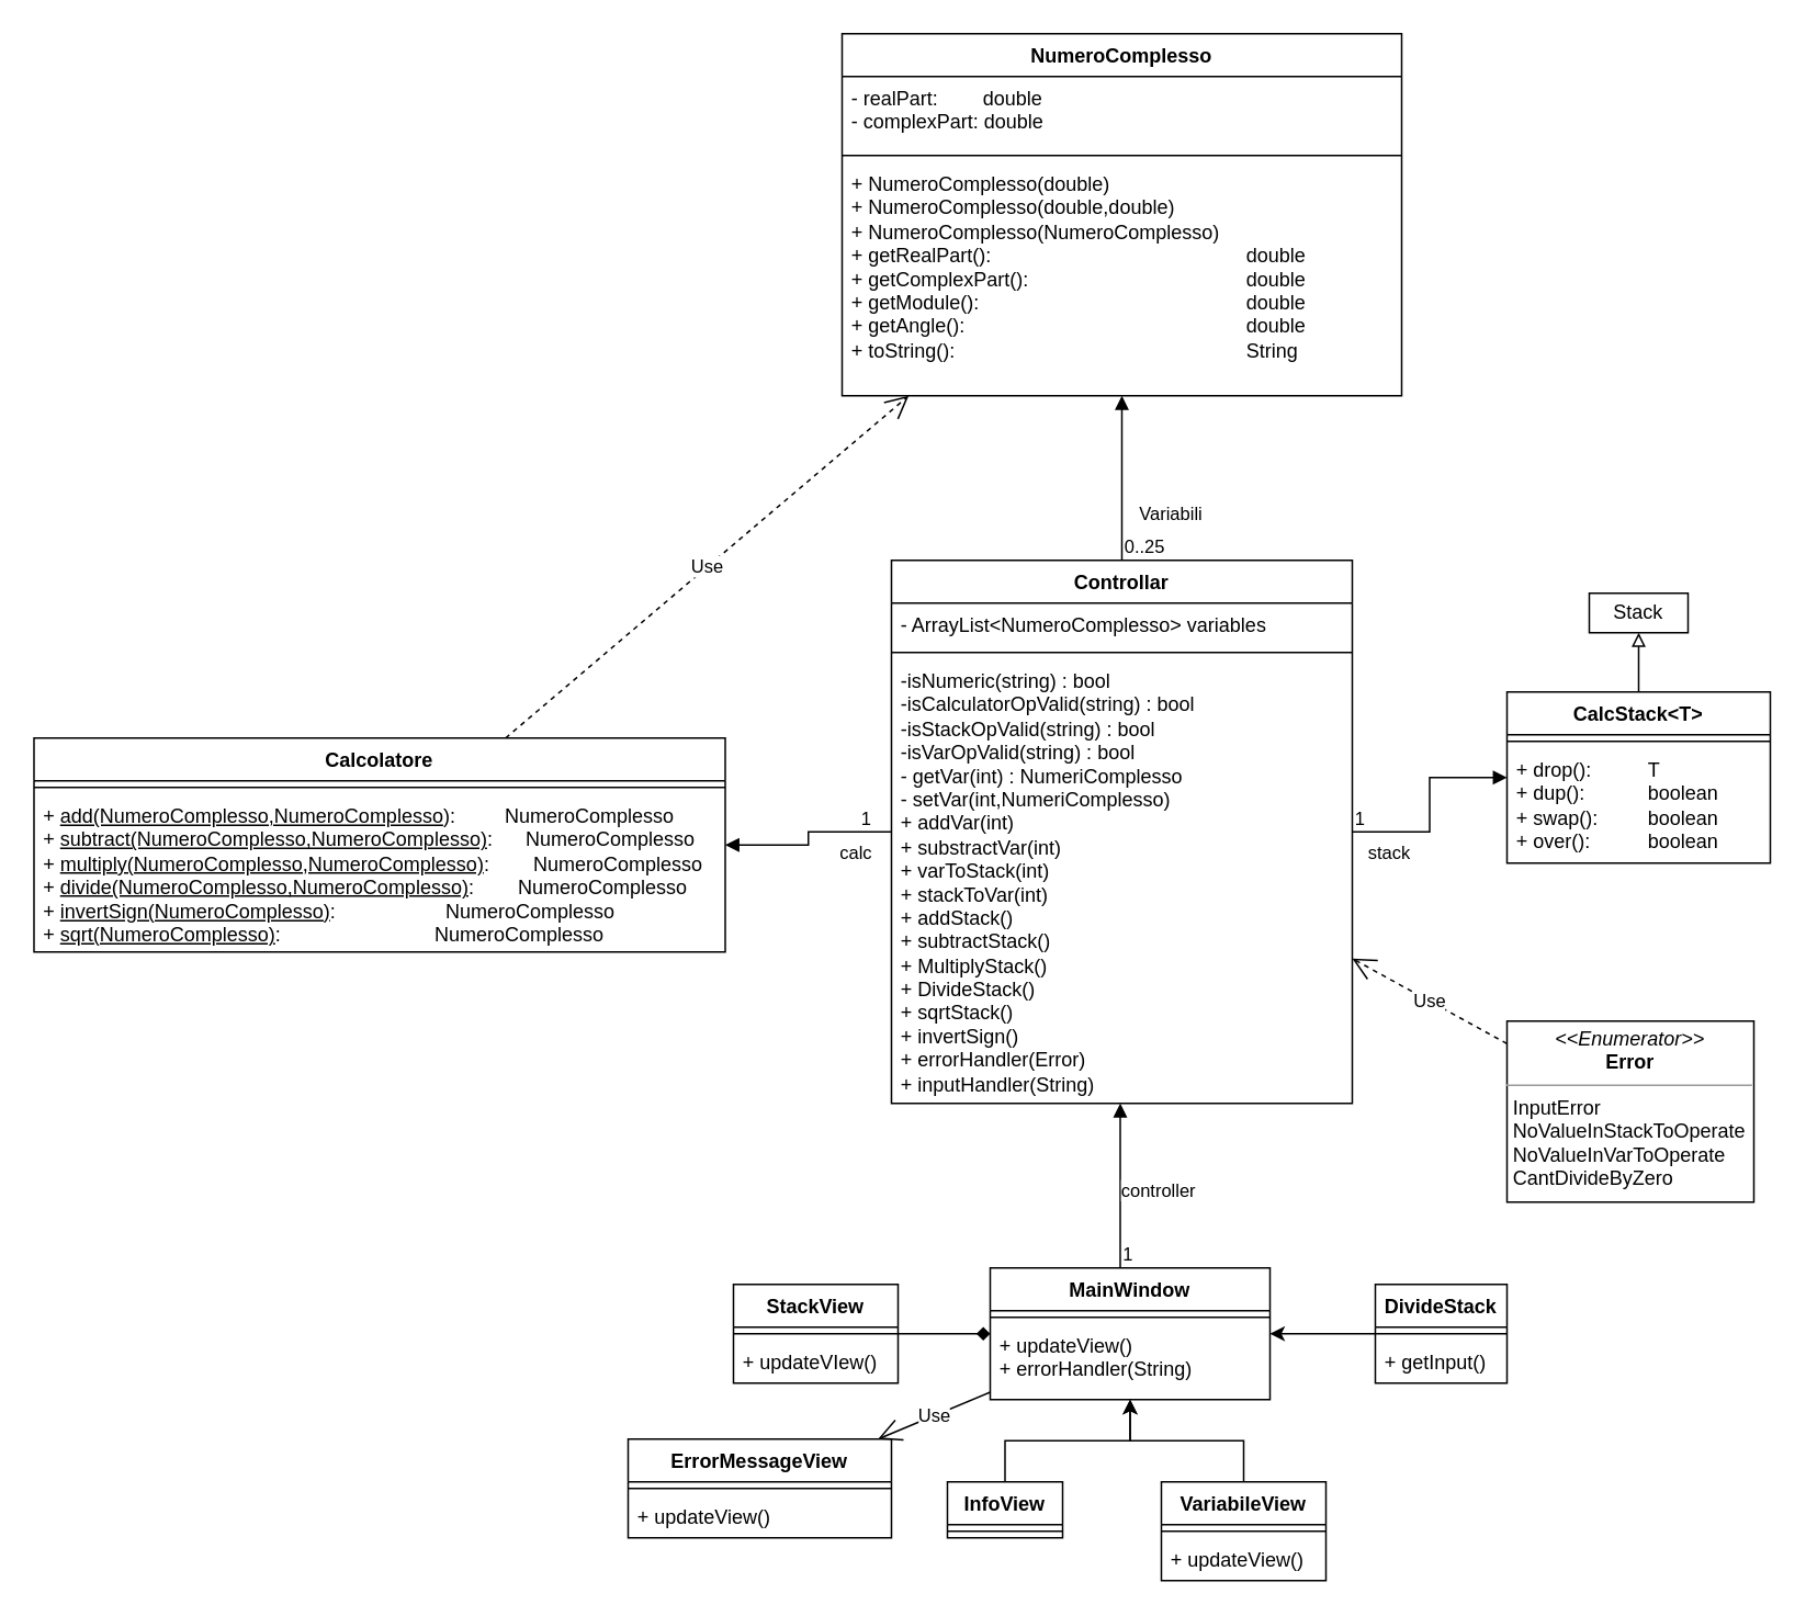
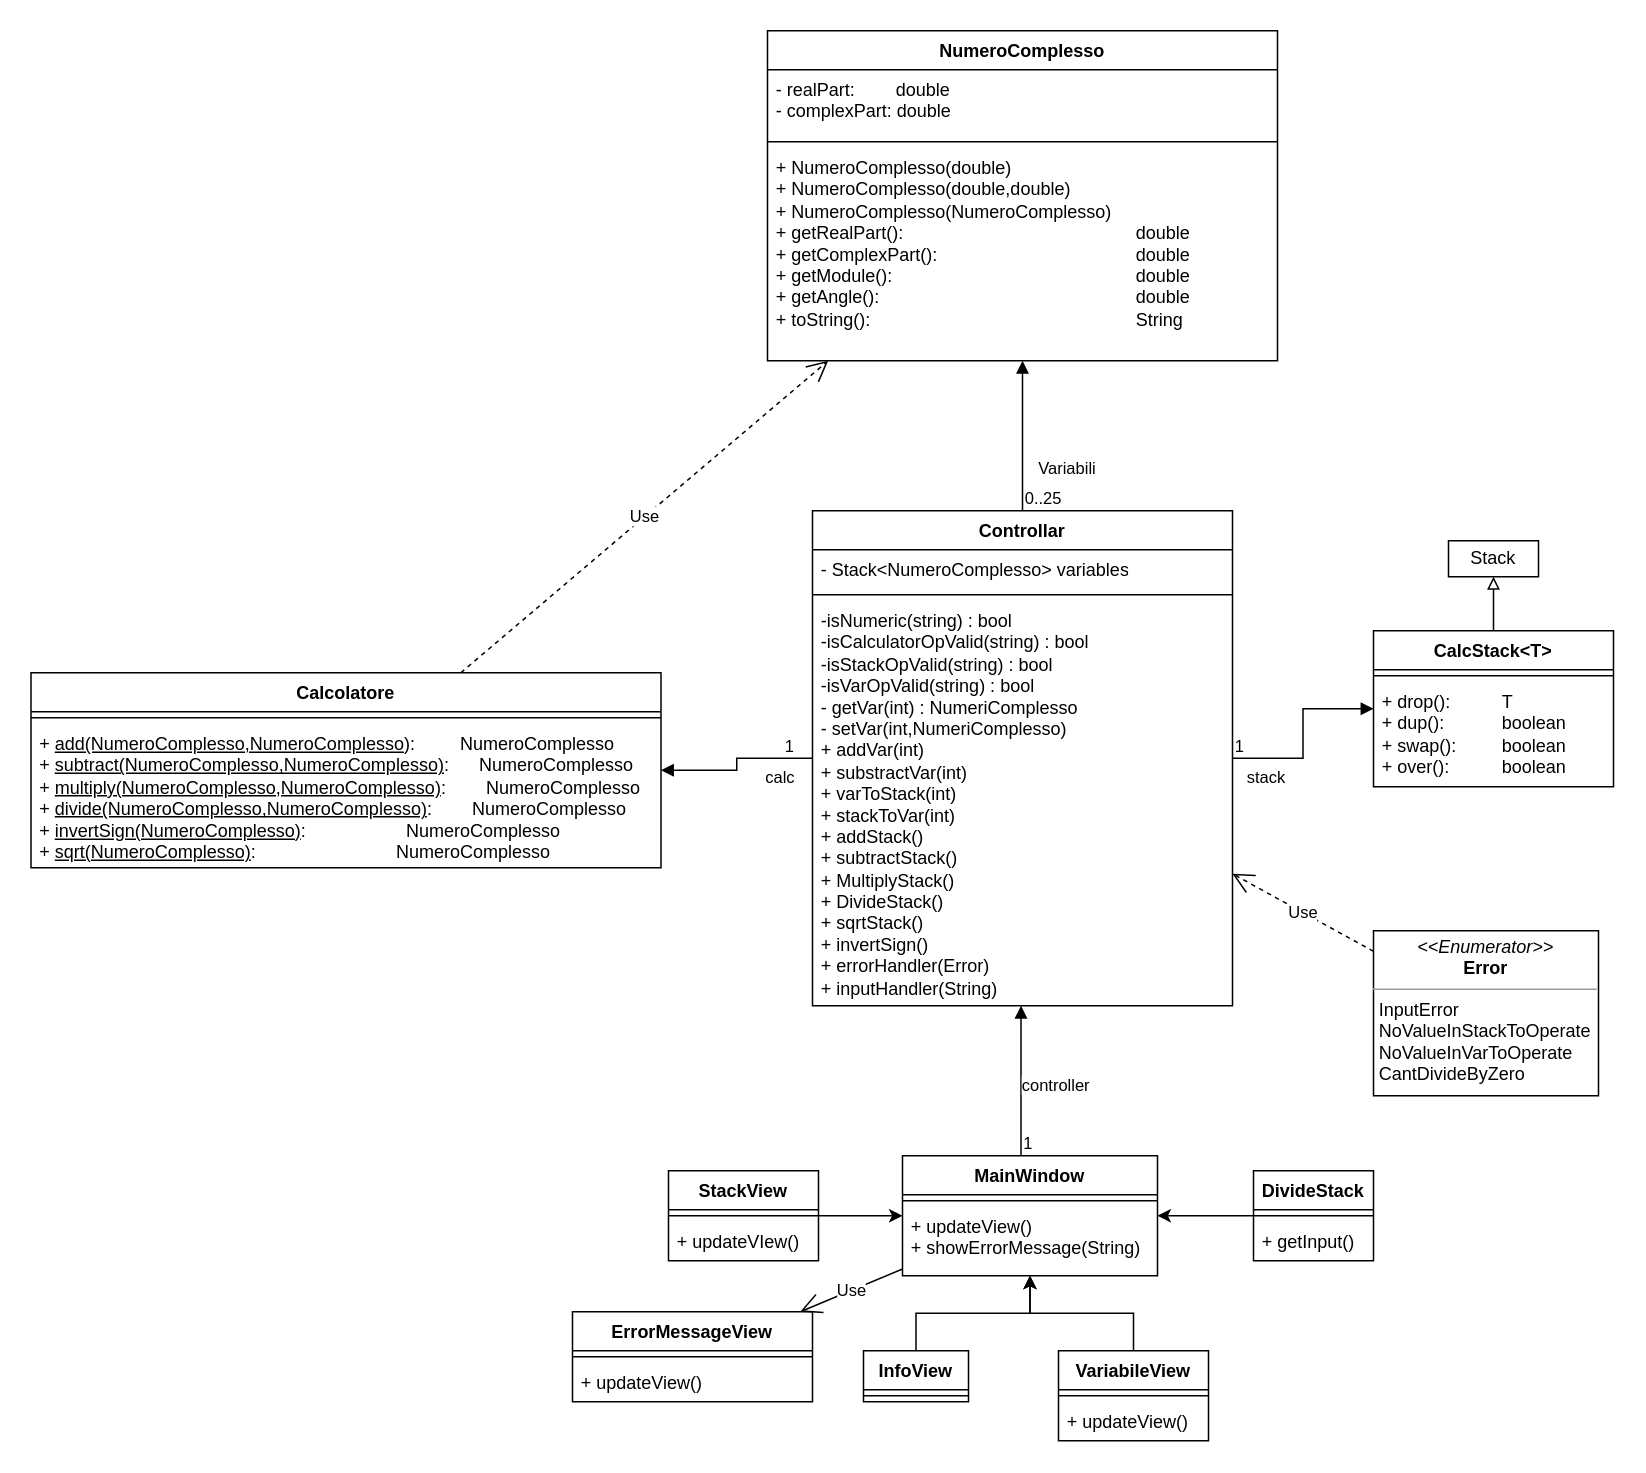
- <mxCell id="46" value="- ArrayList&amp;lt;NumeroComplesso&amp;gt; variables" style="text;strokeColor=none;fillColor=none;align=left;verticalAlign=top;spacingLeft=4;spacingRight=4;overflow=hidden;rotatable=0;points=[[0,0.5],[1,0.5]];portConstraint=eastwest;whiteSpace=wrap;html=1;" parent="45" vertex="1"><mxGeometry y="26" width="280" height="26" as="geometry" /></mxCell>
+ <mxCell id="46" value="- Stack&amp;lt;NumeroComplesso&amp;gt; variables" style="text;strokeColor=none;fillColor=none;align=left;verticalAlign=top;spacingLeft=4;spacingRight=4;overflow=hidden;rotatable=0;points=[[0,0.5],[1,0.5]];portConstraint=eastwest;whiteSpace=wrap;html=1;" parent="45" vertex="1"><mxGeometry y="26" width="280" height="26" as="geometry" /></mxCell>
- <mxCell id="38" style="edgeStyle=orthogonalEdgeStyle;rounded=0;orthogonalLoop=1;jettySize=auto;html=1;endArrow=diamond;" parent="1" source="28" target="12" edge="1"><mxGeometry relative="1" as="geometry" /></mxCell>
+ <mxCell id="38" style="edgeStyle=orthogonalEdgeStyle;rounded=0;orthogonalLoop=1;jettySize=auto;html=1;" parent="1" source="28" target="12" edge="1"><mxGeometry relative="1" as="geometry" /></mxCell>
- <mxCell id="14" value="+ updateView()&lt;br&gt;+ errorHandler(String)" style="text;strokeColor=none;fillColor=none;align=left;verticalAlign=top;spacingLeft=4;spacingRight=4;overflow=hidden;rotatable=0;points=[[0,0.5],[1,0.5]];portConstraint=eastwest;whiteSpace=wrap;html=1;" parent="12" vertex="1"><mxGeometry y="34" width="170" height="46" as="geometry" /></mxCell>
+ <mxCell id="14" value="+ updateView()&lt;br&gt;+ showErrorMessage(String)" style="text;strokeColor=none;fillColor=none;align=left;verticalAlign=top;spacingLeft=4;spacingRight=4;overflow=hidden;rotatable=0;points=[[0,0.5],[1,0.5]];portConstraint=eastwest;whiteSpace=wrap;html=1;" parent="12" vertex="1"><mxGeometry y="34" width="170" height="46" as="geometry" /></mxCell>
